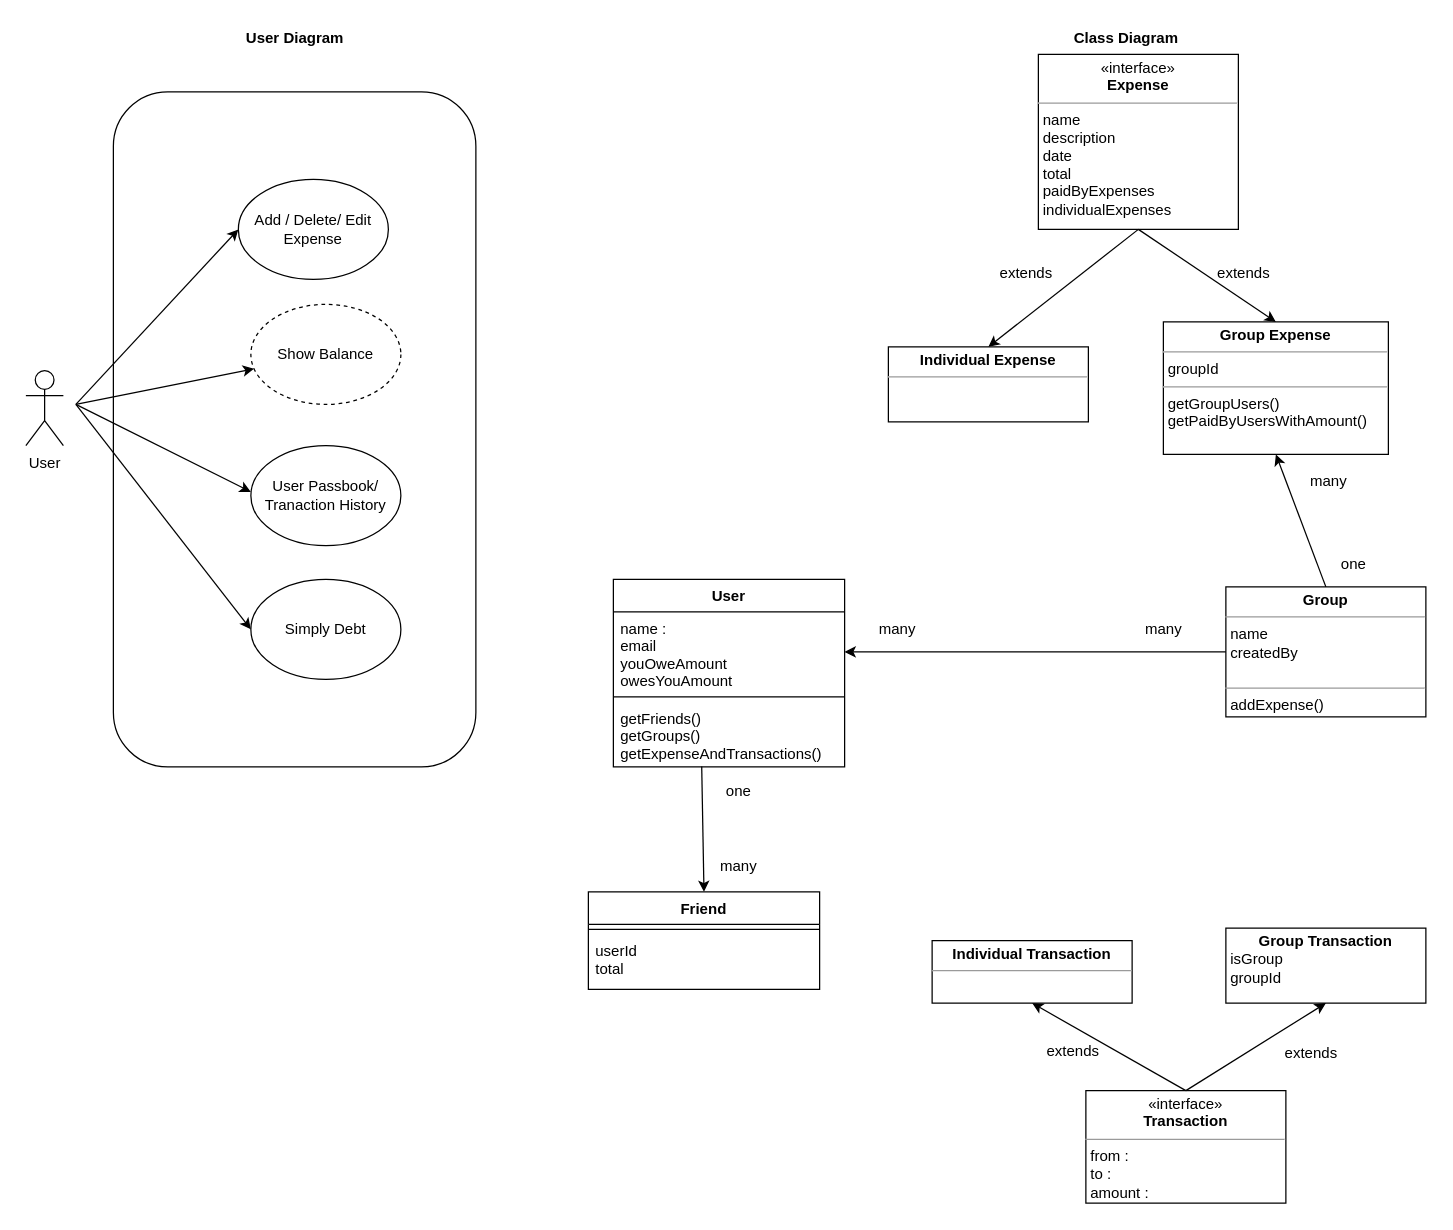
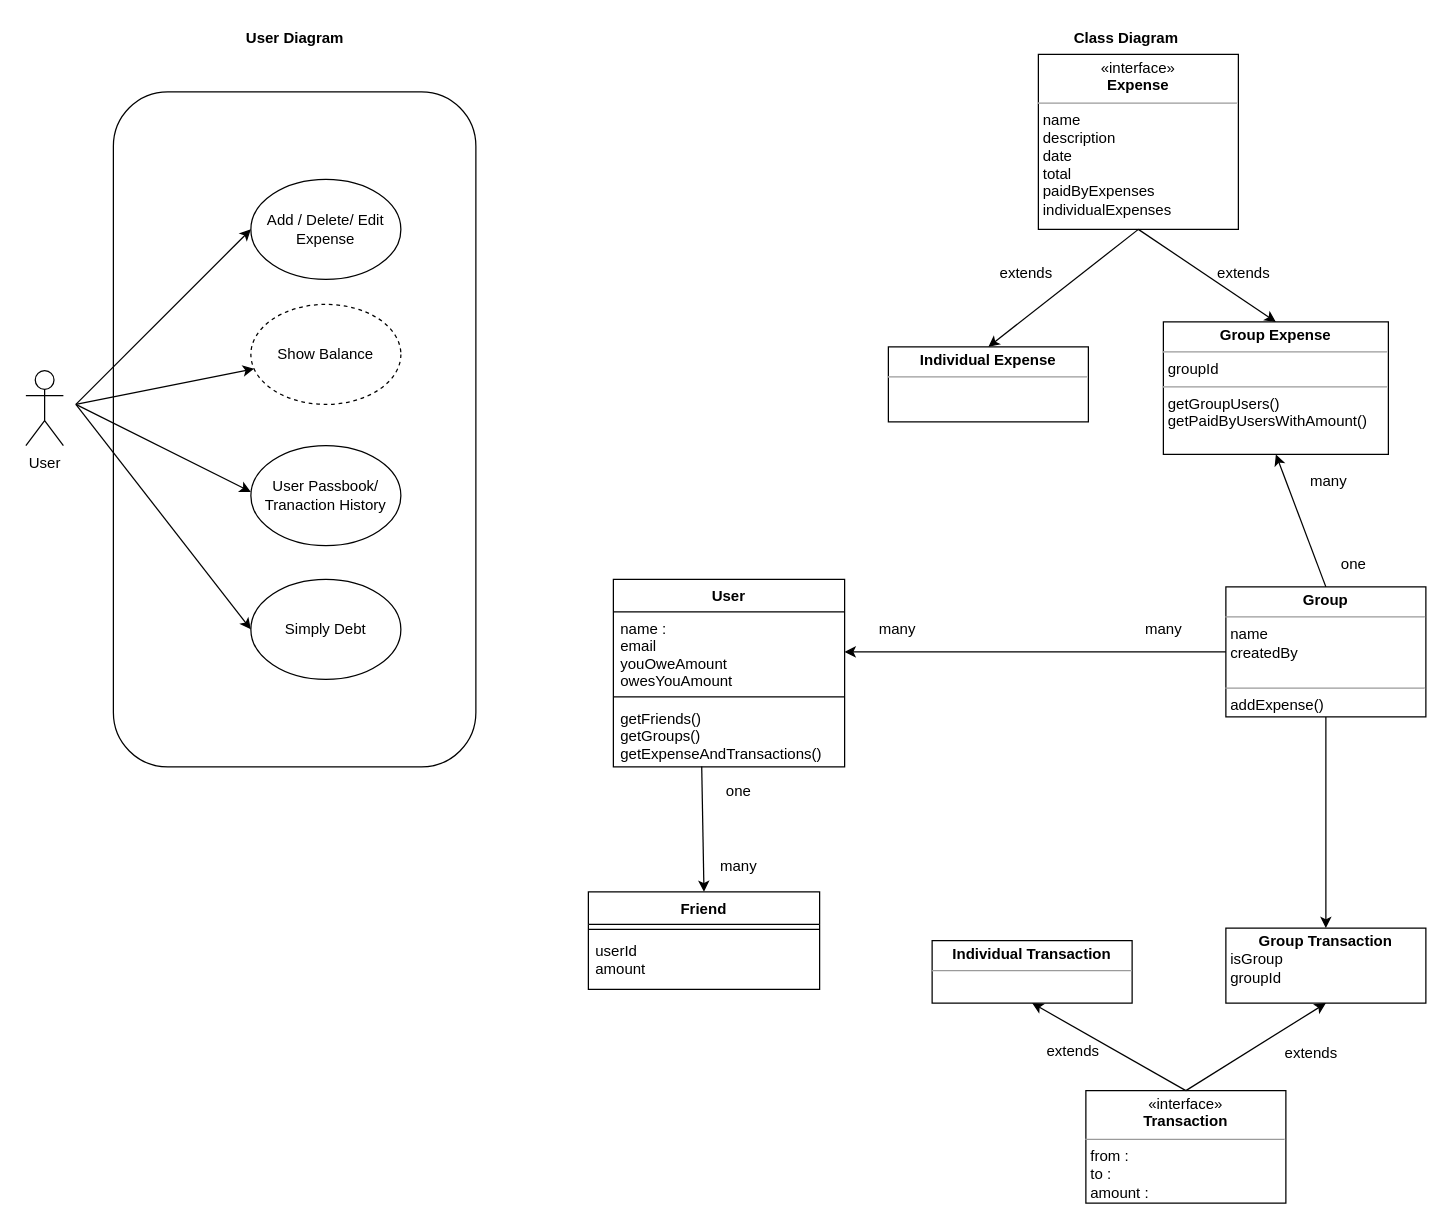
- <mxCell id="6" value="Add / Delete/ Edit Expense" style="ellipse;whiteSpace=wrap;html=1;" vertex="1" parent="1"><mxGeometry x="190" y="143" width="120" height="80" as="geometry" /></mxCell>
+ <mxCell id="6" value="Add / Delete/ Edit Expense" style="ellipse;whiteSpace=wrap;html=1;" vertex="1" parent="1"><mxGeometry x="200" y="143" width="120" height="80" as="geometry" /></mxCell>
+ <mxCell id="38" value="" style="edgeStyle=none;rounded=0;orthogonalLoop=1;jettySize=auto;html=1;entryX=0.5;entryY=0;entryDx=0;entryDy=0;exitX=0.5;exitY=1;exitDx=0;exitDy=0;" edge="1" parent="1" source="14" target="15"><mxGeometry relative="1" as="geometry"><mxPoint x="1040" y="593" as="sourcePoint" /><mxPoint x="1020" y="363" as="targetPoint" /></mxGeometry></mxCell>
- <mxCell id="48" value="userId&#10;total" style="text;strokeColor=none;fillColor=none;align=left;verticalAlign=top;spacingLeft=4;spacingRight=4;overflow=hidden;rotatable=0;points=[[0,0.5],[1,0.5]];portConstraint=eastwest;" vertex="1" parent="46"><mxGeometry y="34" width="185" height="44" as="geometry" /></mxCell>
+ <mxCell id="48" value="userId&#10;amount" style="text;strokeColor=none;fillColor=none;align=left;verticalAlign=top;spacingLeft=4;spacingRight=4;overflow=hidden;rotatable=0;points=[[0,0.5],[1,0.5]];portConstraint=eastwest;" vertex="1" parent="46"><mxGeometry y="34" width="185" height="44" as="geometry" /></mxCell>
